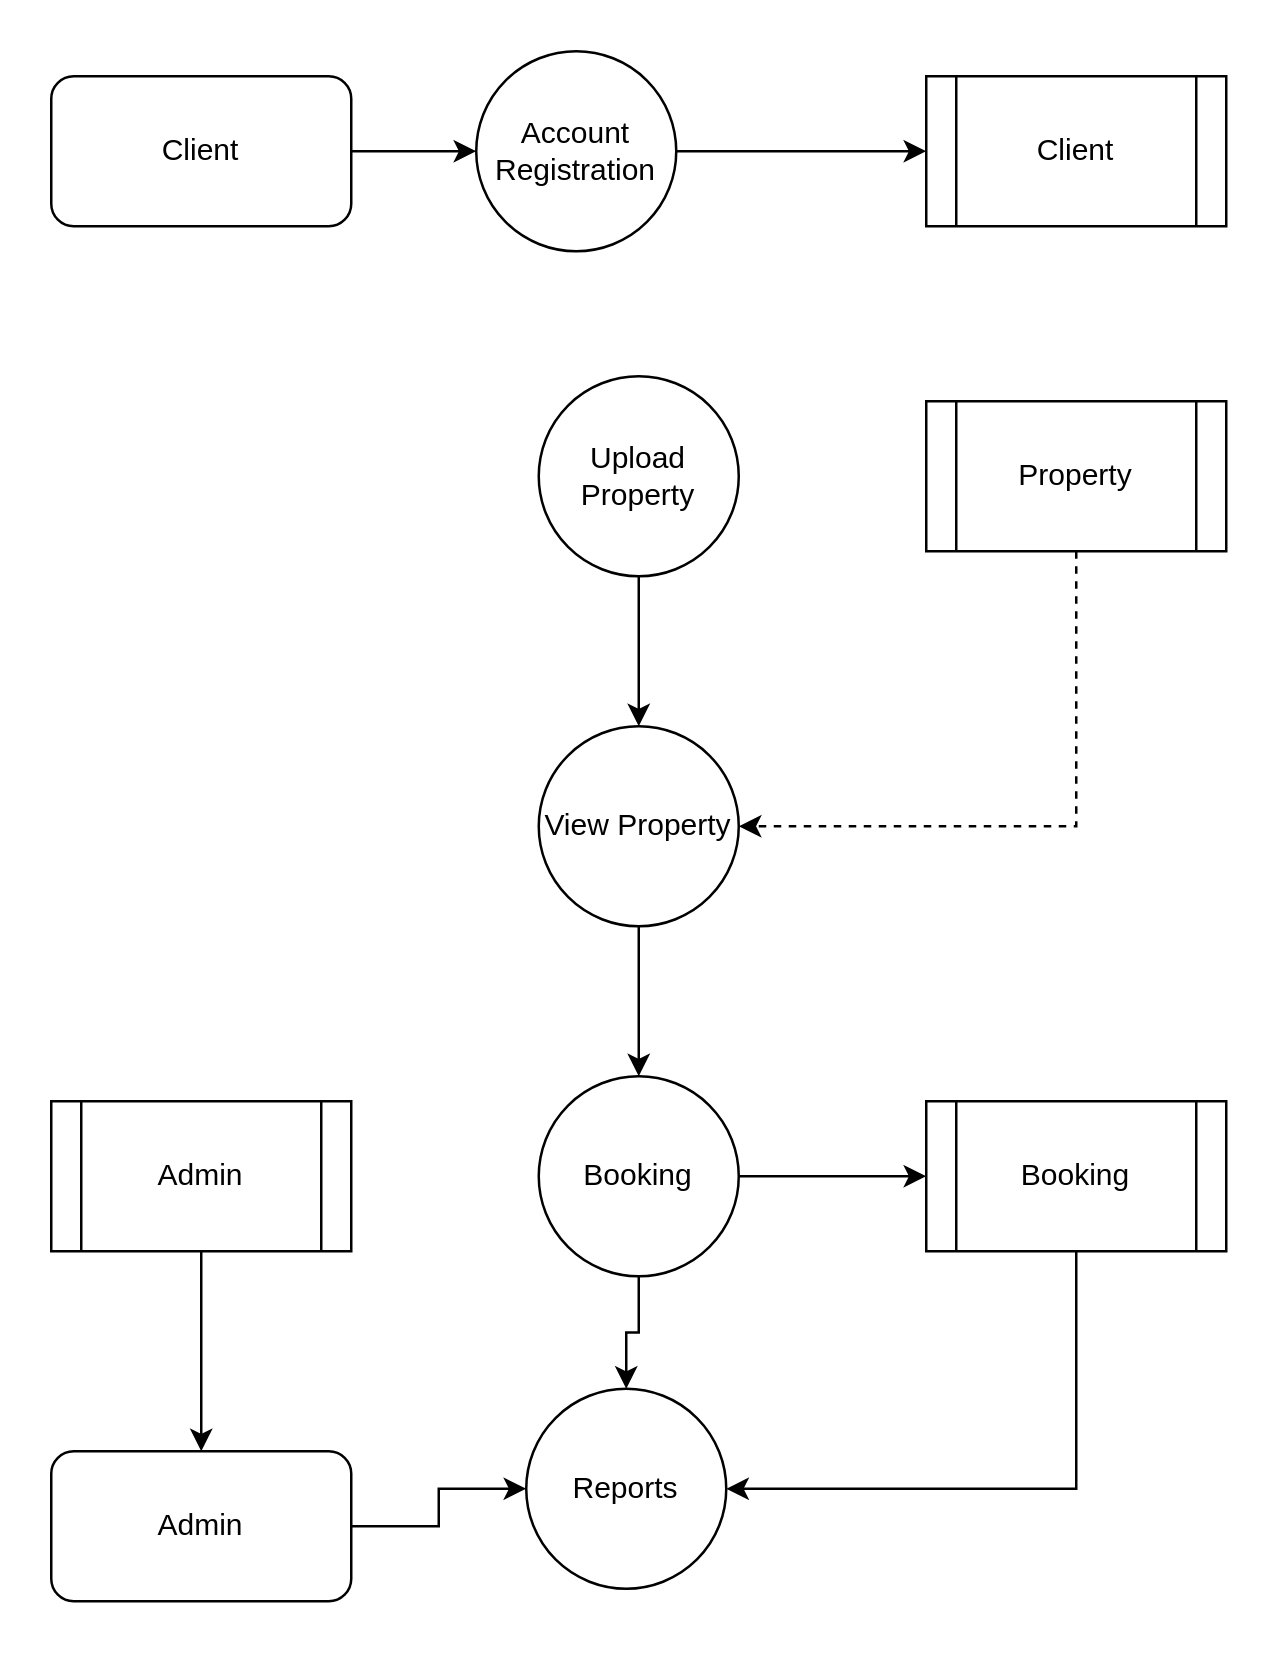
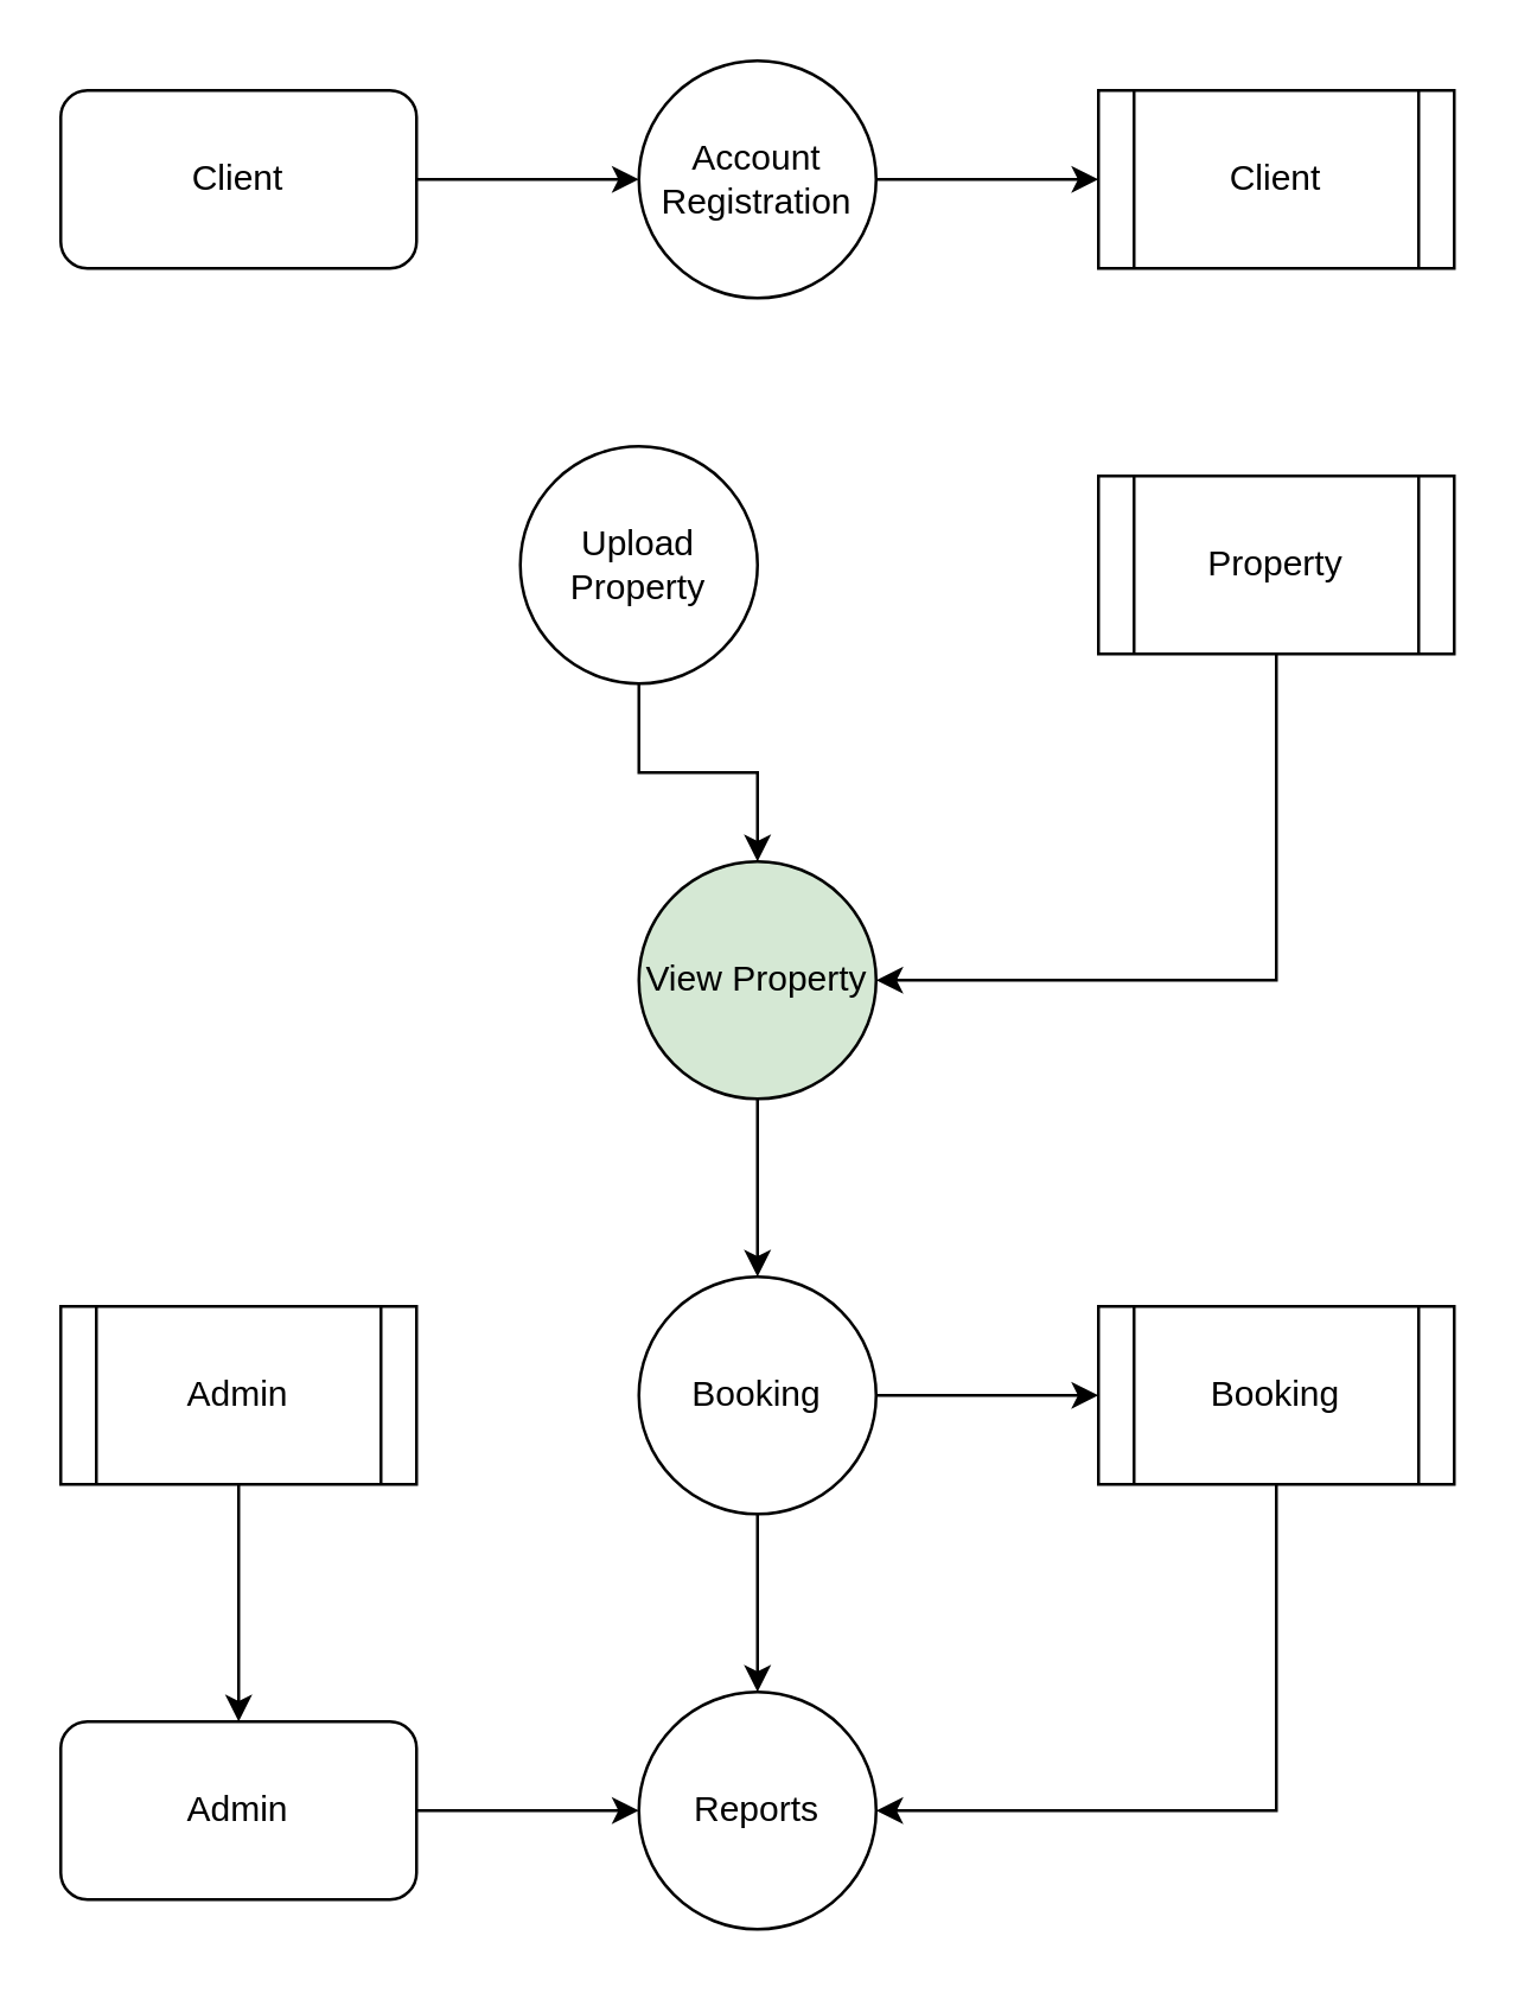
- <mxCell id="5" value="Account Registration" style="ellipse;whiteSpace=wrap;html=1;aspect=fixed;" vertex="1" parent="1"><mxGeometry x="190" y="20" width="80" height="80" as="geometry" /></mxCell>
+ <mxCell id="5" value="Account Registration" style="ellipse;whiteSpace=wrap;html=1;aspect=fixed;" vertex="1" parent="1"><mxGeometry x="215" y="20" width="80" height="80" as="geometry" /></mxCell>
- <mxCell id="8" value="Upload Property" style="ellipse;whiteSpace=wrap;html=1;aspect=fixed;" vertex="1" parent="1"><mxGeometry x="215" y="150" width="80" height="80" as="geometry" /></mxCell>
+ <mxCell id="8" value="Upload Property" style="ellipse;whiteSpace=wrap;html=1;aspect=fixed;" vertex="1" parent="1"><mxGeometry x="175" y="150" width="80" height="80" as="geometry" /></mxCell>
- <mxCell id="12" value="View Property" style="ellipse;whiteSpace=wrap;html=1;aspect=fixed;" vertex="1" parent="1"><mxGeometry x="215" y="290" width="80" height="80" as="geometry" /></mxCell>
+ <mxCell id="12" value="View Property" style="ellipse;whiteSpace=wrap;html=1;aspect=fixed;fillColor=#d5e8d4;" vertex="1" parent="1"><mxGeometry x="215" y="290" width="80" height="80" as="geometry" /></mxCell>
- <mxCell id="9" style="edgeStyle=orthogonalEdgeStyle;rounded=0;orthogonalLoop=1;jettySize=auto;html=1;exitX=0.5;exitY=1;exitDx=0;exitDy=0;entryX=1;entryY=0.5;entryDx=0;entryDy=0;dashed=1;" edge="1" parent="1" source="10" target="12"><mxGeometry relative="1" as="geometry" /></mxCell>
+ <mxCell id="9" style="edgeStyle=orthogonalEdgeStyle;rounded=0;orthogonalLoop=1;jettySize=auto;html=1;exitX=0.5;exitY=1;exitDx=0;exitDy=0;entryX=1;entryY=0.5;entryDx=0;entryDy=0;" edge="1" parent="1" source="10" target="12"><mxGeometry relative="1" as="geometry" /></mxCell>
- <mxCell id="18" value="Reports" style="ellipse;whiteSpace=wrap;html=1;aspect=fixed;" vertex="1" parent="1"><mxGeometry x="210" y="555" width="80" height="80" as="geometry" /></mxCell>
+ <mxCell id="18" value="Reports" style="ellipse;whiteSpace=wrap;html=1;aspect=fixed;" vertex="1" parent="1"><mxGeometry x="215" y="570" width="80" height="80" as="geometry" /></mxCell>
